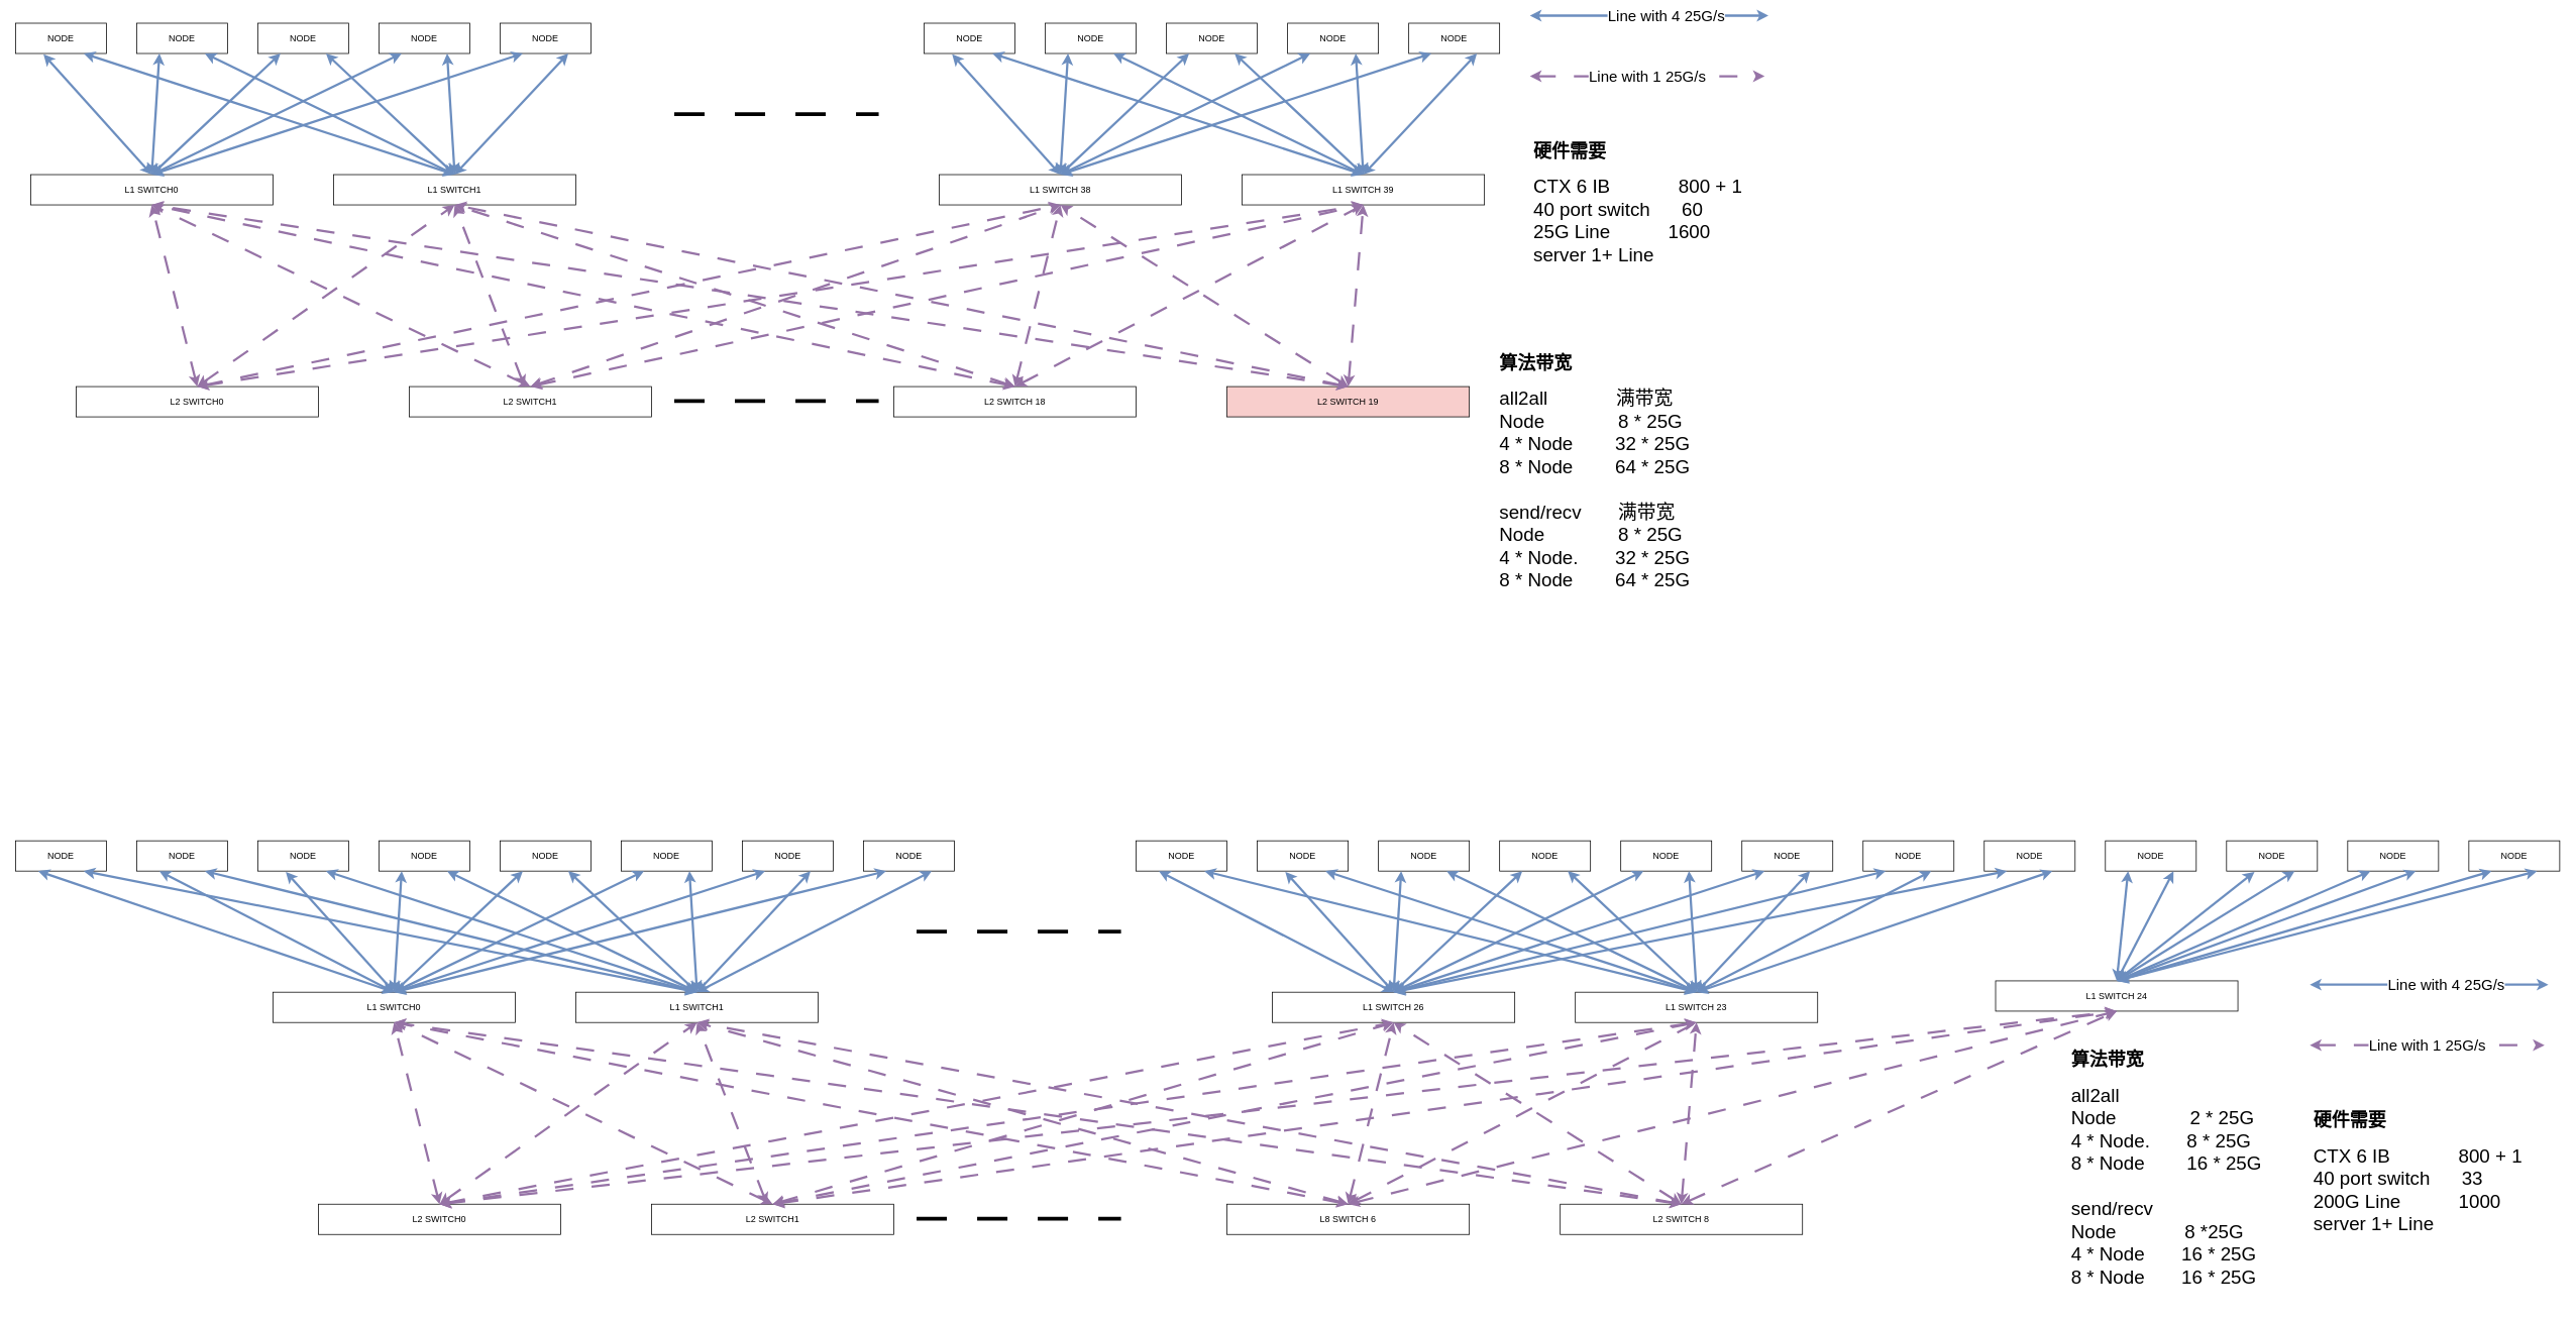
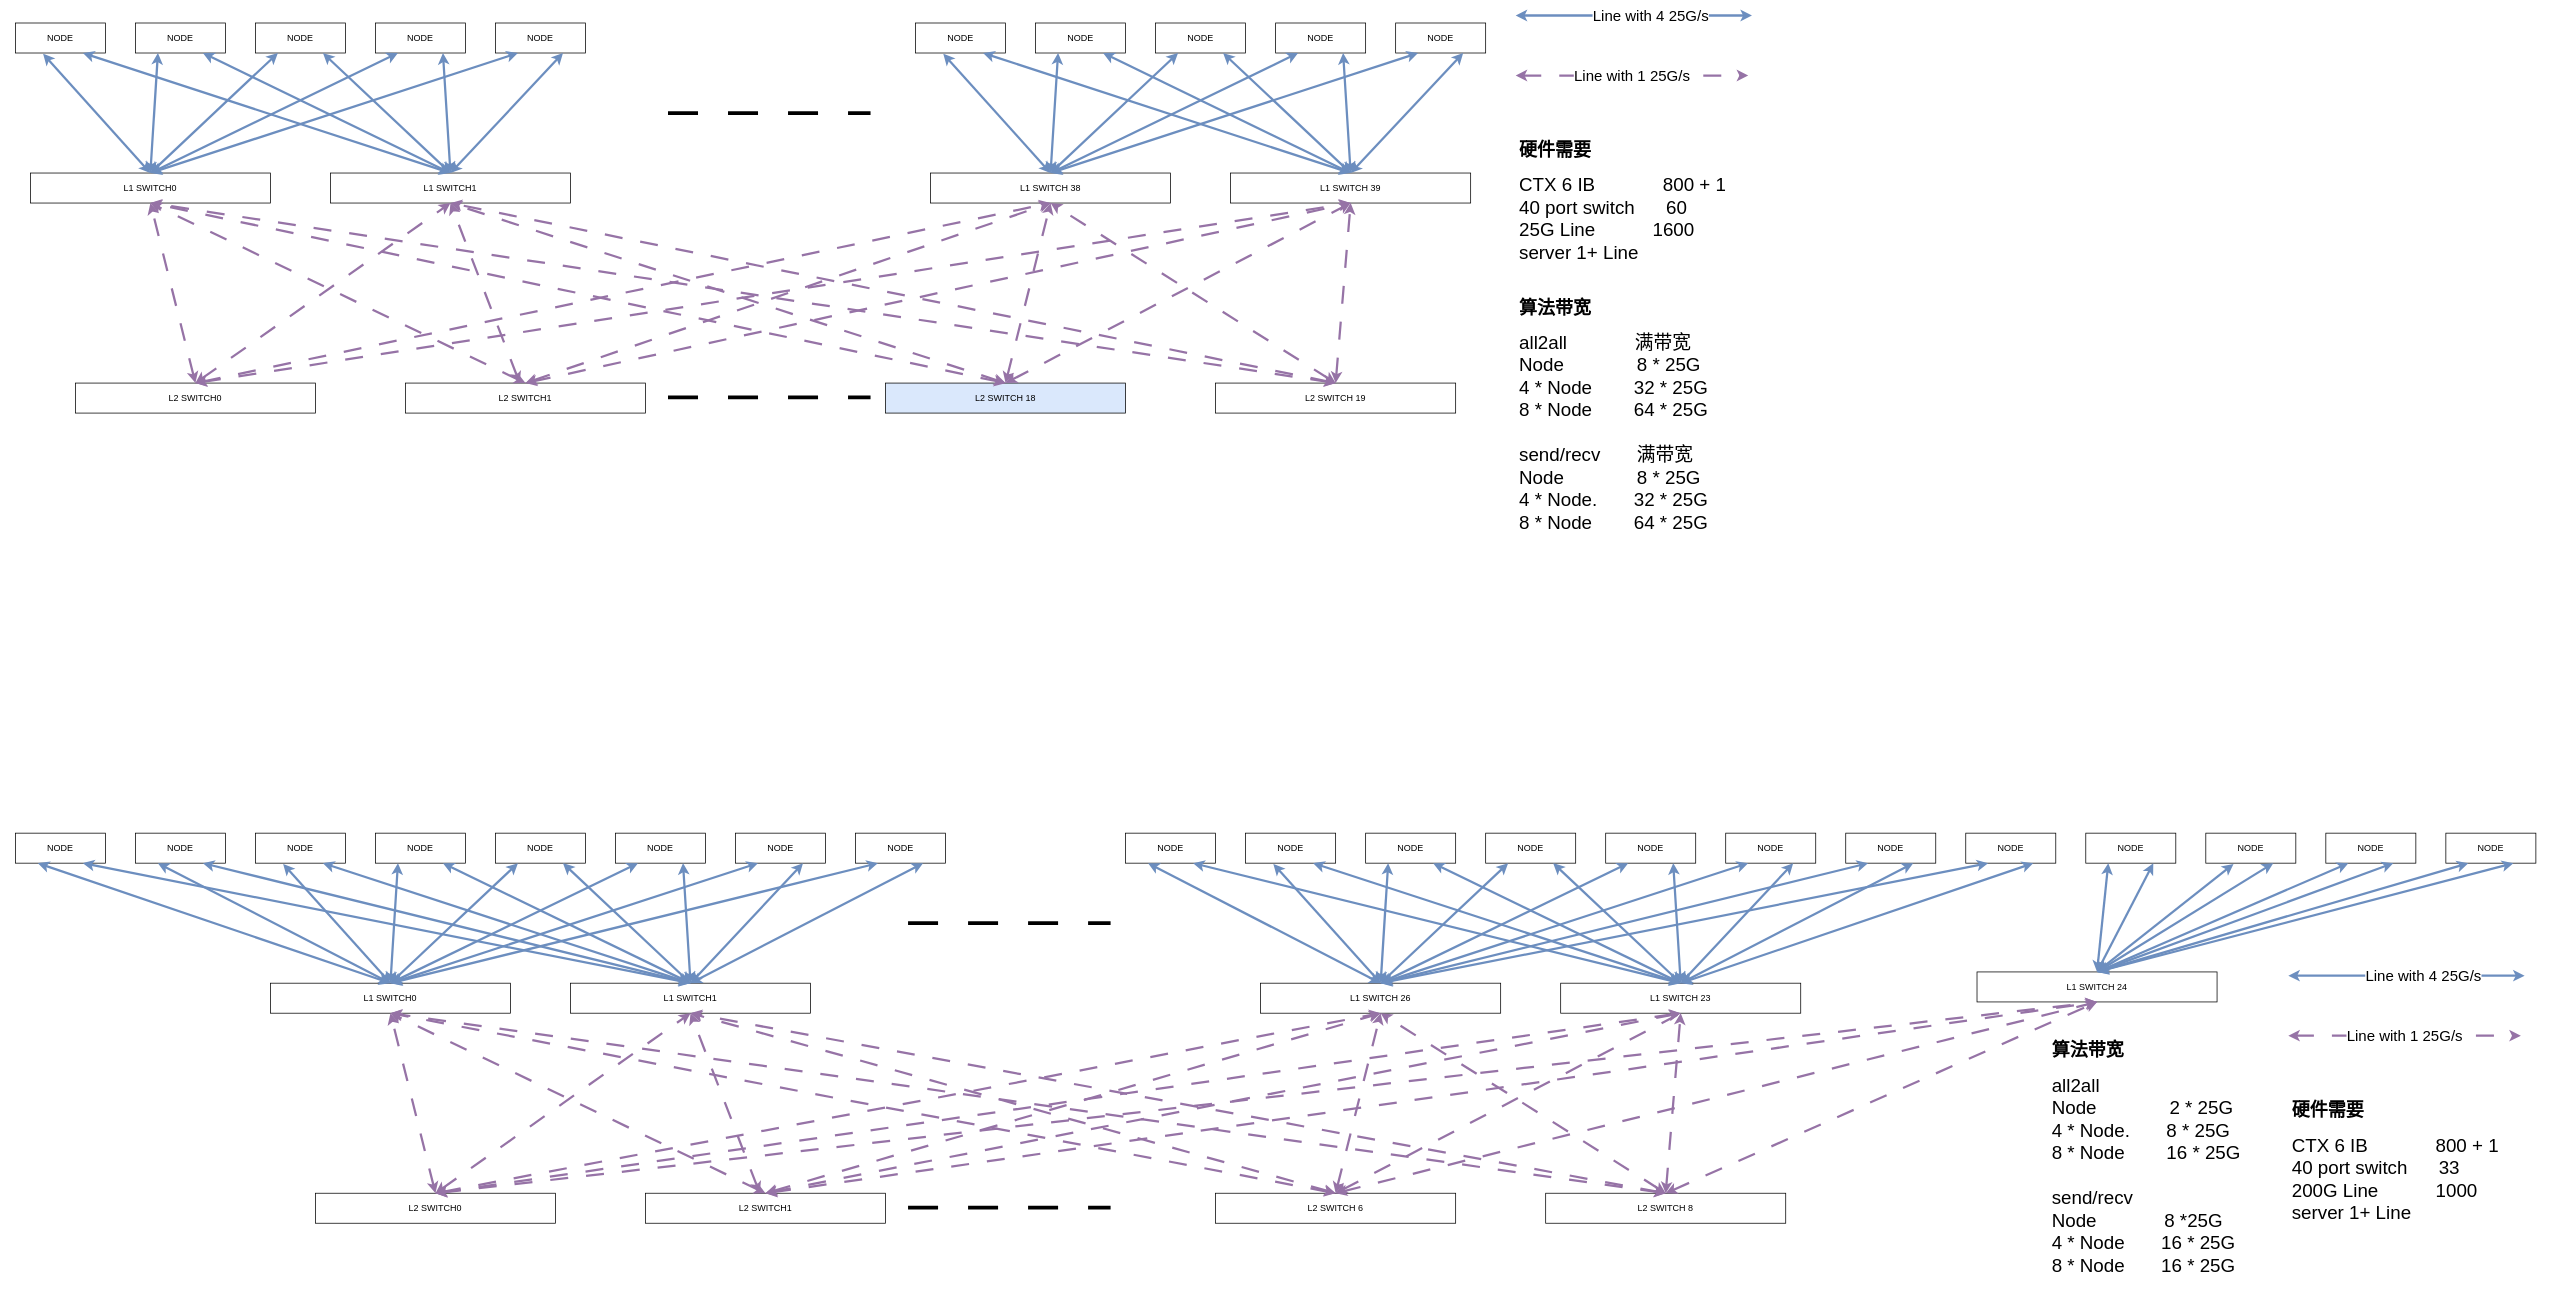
- <mxCell id="39" value="L2 SWITCH 18" style="rounded=0;whiteSpace=wrap;html=1;" parent="1" vertex="1"><mxGeometry x="1180" y="510" width="320" height="40" as="geometry" /></mxCell>
+ <mxCell id="39" value="L2 SWITCH 18" style="rounded=0;whiteSpace=wrap;html=1;fillColor=#dae8fc;" parent="1" vertex="1"><mxGeometry x="1180" y="510" width="320" height="40" as="geometry" /></mxCell>
- <mxCell id="40" value="L2 SWITCH 19" style="rounded=0;whiteSpace=wrap;html=1;fillColor=#f8cecc;" parent="1" vertex="1"><mxGeometry x="1620" y="510" width="320" height="40" as="geometry" /></mxCell>
+ <mxCell id="40" value="L2 SWITCH 19" style="rounded=0;whiteSpace=wrap;html=1;" parent="1" vertex="1"><mxGeometry x="1620" y="510" width="320" height="40" as="geometry" /></mxCell>
- <mxCell id="155" value="&lt;h1&gt;算法带宽&lt;/h1&gt;&lt;div style=&quot;font-size: 25px;&quot;&gt;&lt;font style=&quot;font-size: 25px;&quot;&gt;all2all&amp;nbsp; &amp;nbsp; &amp;nbsp; &amp;nbsp; &amp;nbsp; &amp;nbsp; &amp;nbsp;满带宽&amp;nbsp;&lt;/font&gt;&lt;/div&gt;&lt;div style=&quot;font-size: 25px;&quot;&gt;Node&amp;nbsp; &amp;nbsp; &amp;nbsp; &amp;nbsp; &amp;nbsp; &amp;nbsp; &amp;nbsp; 8 * 25G&lt;/div&gt;&lt;div style=&quot;font-size: 25px;&quot;&gt;4 * Node&amp;nbsp; &amp;nbsp; &amp;nbsp; &amp;nbsp; 32 * 25G&lt;br&gt;&lt;/div&gt;&lt;div style=&quot;font-size: 25px;&quot;&gt;8 * Node&amp;nbsp; &amp;nbsp; &amp;nbsp; &amp;nbsp; 64 * 25G&lt;/div&gt;&lt;div style=&quot;font-size: 25px;&quot;&gt;&lt;br&gt;&lt;/div&gt;&lt;div style=&quot;font-size: 25px;&quot;&gt;send/recv&amp;nbsp; &amp;nbsp; &amp;nbsp; &amp;nbsp;满带宽&lt;/div&gt;&lt;div style=&quot;font-size: 25px;&quot;&gt;Node&amp;nbsp; &amp;nbsp; &amp;nbsp; &amp;nbsp; &amp;nbsp; &amp;nbsp; &amp;nbsp; 8 * 25G&lt;/div&gt;&lt;div style=&quot;font-size: 25px;&quot;&gt;4 * Node.&amp;nbsp; &amp;nbsp; &amp;nbsp; &amp;nbsp;32 * 25G&lt;/div&gt;&lt;div style=&quot;font-size: 25px;&quot;&gt;8 * Node&amp;nbsp; &amp;nbsp; &amp;nbsp; &amp;nbsp; 64 * 25G&lt;/div&gt;" style="text;html=1;strokeColor=none;fillColor=none;spacing=5;spacingTop=-20;whiteSpace=wrap;overflow=hidden;rounded=0;" parent="1" vertex="1"><mxGeometry x="1975" y="460" width="320" height="350" as="geometry" /></mxCell>
+ <mxCell id="155" value="&lt;h1&gt;算法带宽&lt;/h1&gt;&lt;div style=&quot;font-size: 25px;&quot;&gt;&lt;font style=&quot;font-size: 25px;&quot;&gt;all2all&amp;nbsp; &amp;nbsp; &amp;nbsp; &amp;nbsp; &amp;nbsp; &amp;nbsp; &amp;nbsp;满带宽&amp;nbsp;&lt;/font&gt;&lt;/div&gt;&lt;div style=&quot;font-size: 25px;&quot;&gt;Node&amp;nbsp; &amp;nbsp; &amp;nbsp; &amp;nbsp; &amp;nbsp; &amp;nbsp; &amp;nbsp; 8 * 25G&lt;/div&gt;&lt;div style=&quot;font-size: 25px;&quot;&gt;4 * Node&amp;nbsp; &amp;nbsp; &amp;nbsp; &amp;nbsp; 32 * 25G&lt;br&gt;&lt;/div&gt;&lt;div style=&quot;font-size: 25px;&quot;&gt;8 * Node&amp;nbsp; &amp;nbsp; &amp;nbsp; &amp;nbsp; 64 * 25G&lt;/div&gt;&lt;div style=&quot;font-size: 25px;&quot;&gt;&lt;br&gt;&lt;/div&gt;&lt;div style=&quot;font-size: 25px;&quot;&gt;send/recv&amp;nbsp; &amp;nbsp; &amp;nbsp; &amp;nbsp;满带宽&lt;/div&gt;&lt;div style=&quot;font-size: 25px;&quot;&gt;Node&amp;nbsp; &amp;nbsp; &amp;nbsp; &amp;nbsp; &amp;nbsp; &amp;nbsp; &amp;nbsp; 8 * 25G&lt;/div&gt;&lt;div style=&quot;font-size: 25px;&quot;&gt;4 * Node.&amp;nbsp; &amp;nbsp; &amp;nbsp; &amp;nbsp;32 * 25G&lt;/div&gt;&lt;div style=&quot;font-size: 25px;&quot;&gt;8 * Node&amp;nbsp; &amp;nbsp; &amp;nbsp; &amp;nbsp; 64 * 25G&lt;/div&gt;" style="text;html=1;strokeColor=none;fillColor=none;spacing=5;spacingTop=-20;whiteSpace=wrap;overflow=hidden;rounded=0;" parent="1" vertex="1"><mxGeometry x="2020" y="390" width="320" height="350" as="geometry" /></mxCell>
- <mxCell id="98" value="L8 SWITCH 6" style="rounded=0;whiteSpace=wrap;html=1;" parent="1" vertex="1"><mxGeometry x="1620" y="1590" width="320" height="40" as="geometry" /></mxCell>
+ <mxCell id="98" value="L2 SWITCH 6" style="rounded=0;whiteSpace=wrap;html=1;" parent="1" vertex="1"><mxGeometry x="1620" y="1590" width="320" height="40" as="geometry" /></mxCell>
